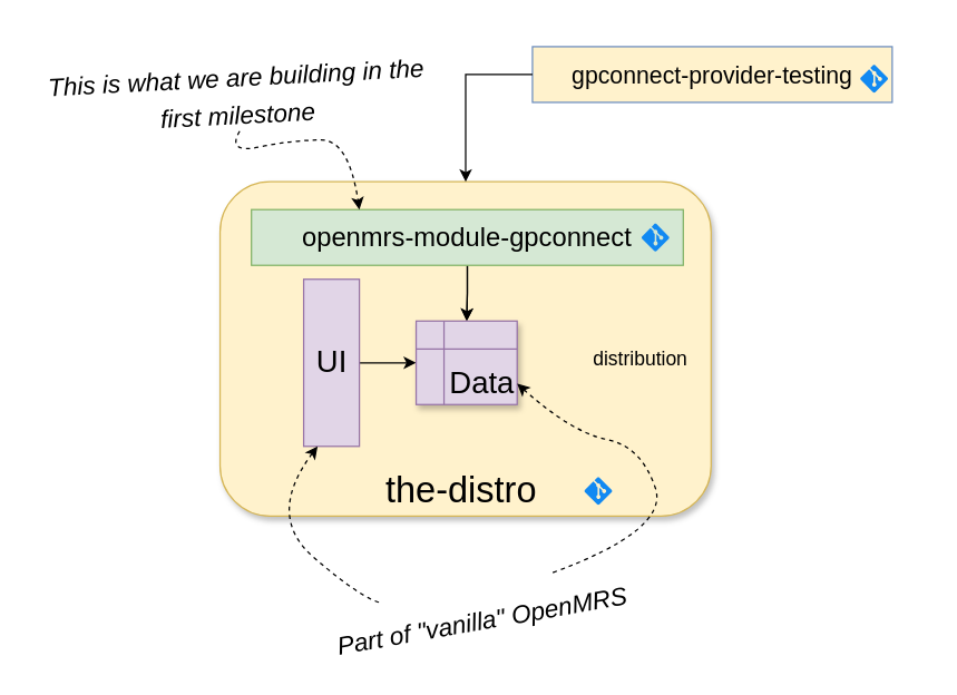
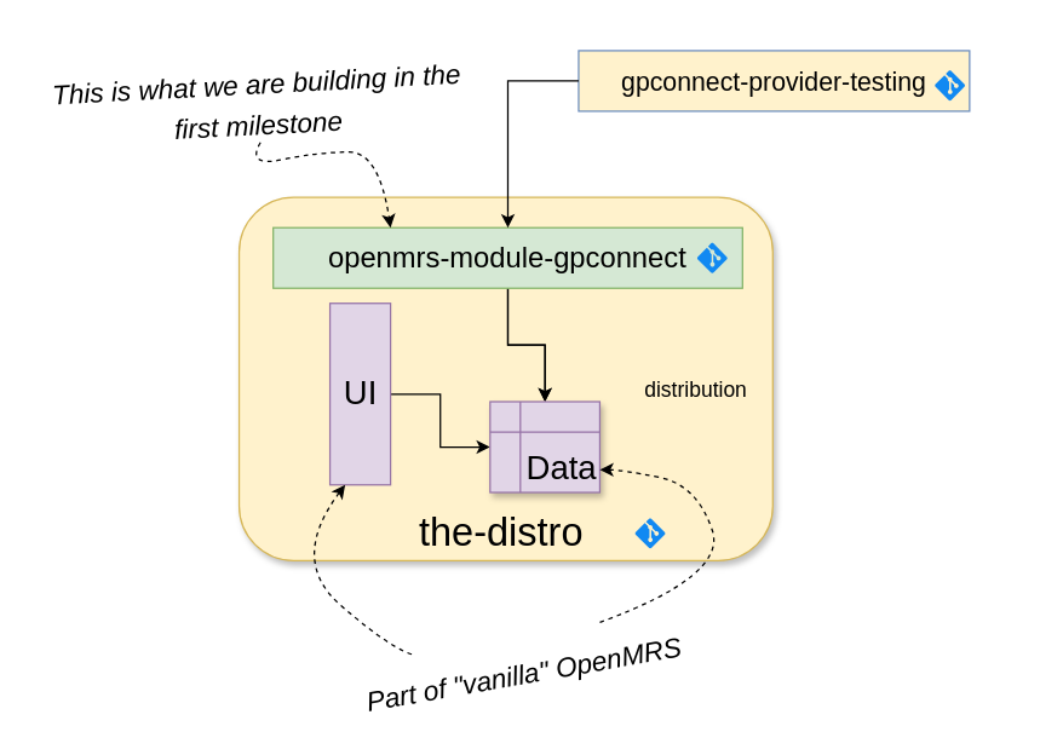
- <mxCell id="21" style="edgeStyle=orthogonalEdgeStyle;rounded=0;orthogonalLoop=1;jettySize=auto;html=1;fontSize=22;exitX=0;exitY=0.5;exitDx=0;exitDy=0;" parent="1" source="16" target="2" edge="1"><mxGeometry relative="1" as="geometry"><mxPoint x="497" y="33" as="sourcePoint" /><mxPoint x="403.75" y="154" as="targetPoint" /></mxGeometry></mxCell>
+ <mxCell id="21" style="edgeStyle=orthogonalEdgeStyle;rounded=0;orthogonalLoop=1;jettySize=auto;html=1;entryX=0.5;entryY=0;entryDx=0;entryDy=0;fontSize=22;exitX=0;exitY=0.5;exitDx=0;exitDy=0;" parent="1" source="16" target="7" edge="1"><mxGeometry relative="1" as="geometry"><mxPoint x="497" y="33" as="sourcePoint" /><mxPoint x="403.75" y="154" as="targetPoint" /></mxGeometry></mxCell>
- <mxCell id="8" value="Data" style="shape=internalStorage;whiteSpace=wrap;html=1;backgroundOutline=1;shadow=1;fontSize=22;verticalAlign=bottom;align=right;fillColor=#e1d5e7;strokeColor=#9673a6;" parent="1" vertex="1"><mxGeometry x="298.25" y="230" width="72.5" height="60" as="geometry" /></mxCell>
+ <mxCell id="8" value="Data" style="shape=internalStorage;whiteSpace=wrap;html=1;backgroundOutline=1;shadow=1;fontSize=22;verticalAlign=bottom;align=right;fillColor=#e1d5e7;strokeColor=#9673a6;" parent="1" vertex="1"><mxGeometry x="323.25" y="265" width="72.5" height="60" as="geometry" /></mxCell>
